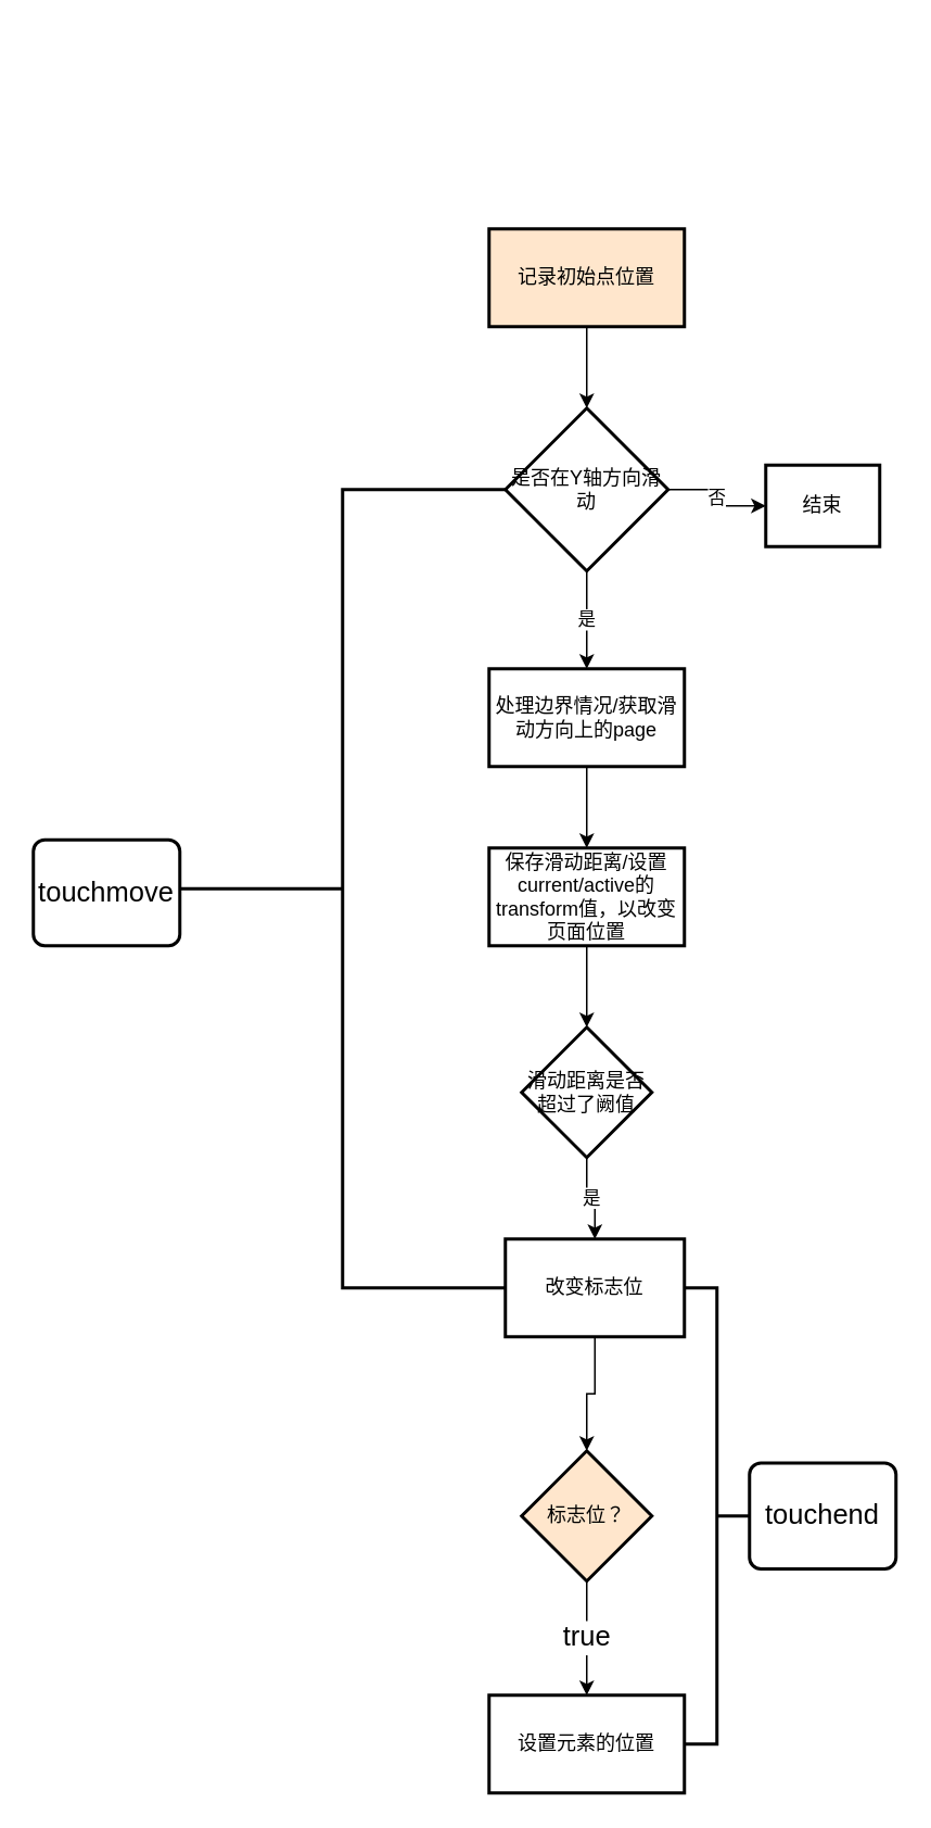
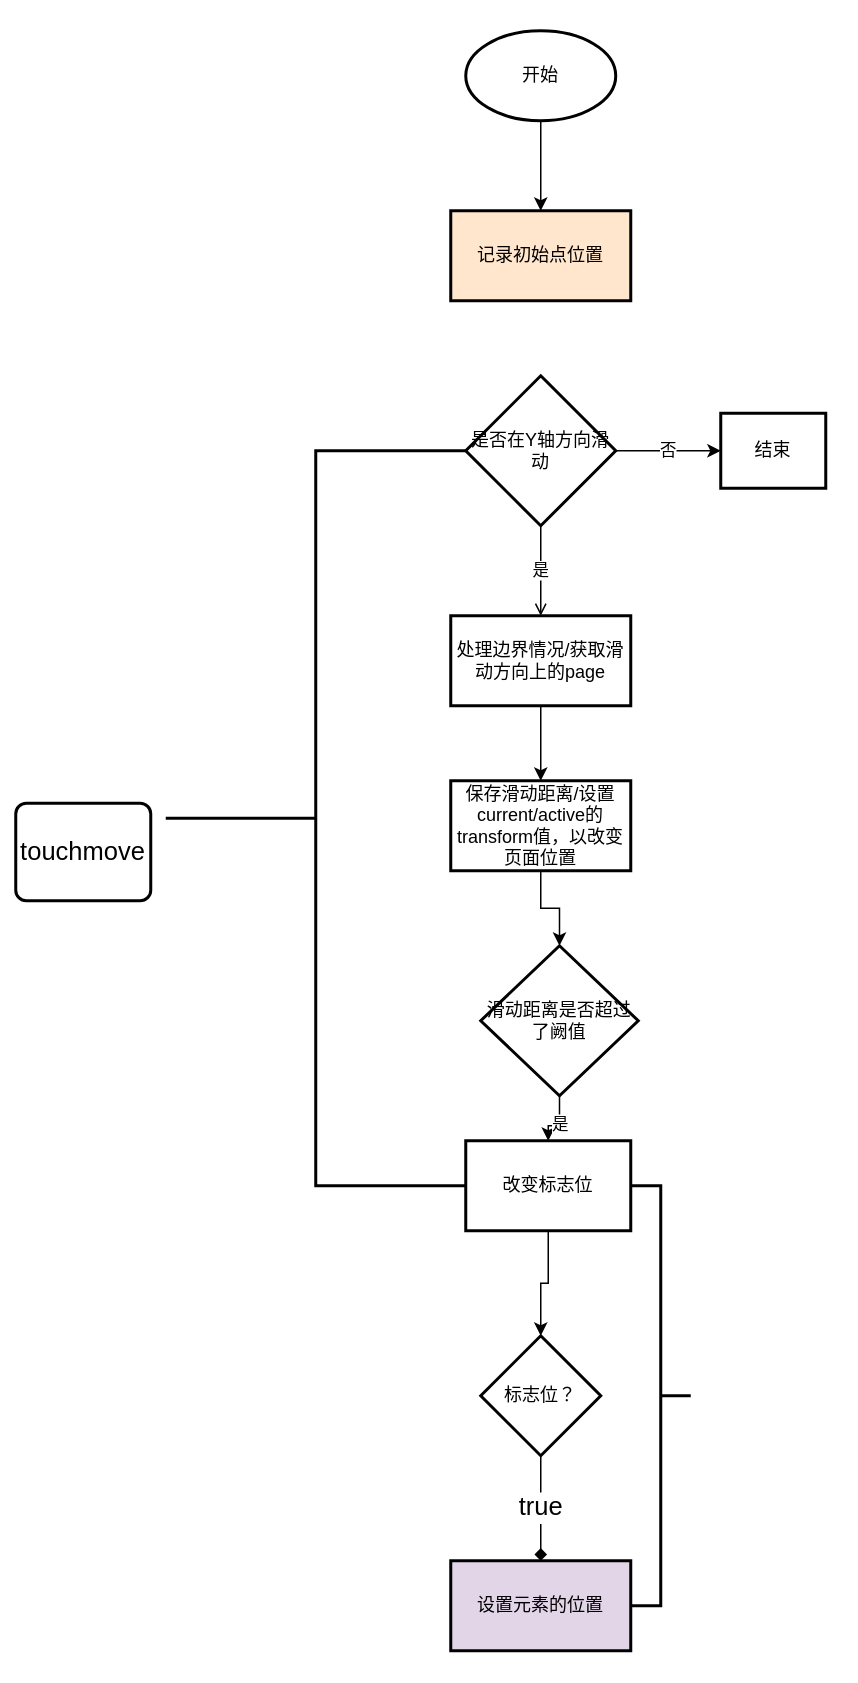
+ <mxCell id="3" value="开始" style="strokeWidth=2;html=1;shape=mxgraph.flowchart.start_1;whiteSpace=wrap;" vertex="1" parent="1"><mxGeometry x="310" y="20" width="100" height="60" as="geometry" /></mxCell>
+ <mxCell id="2" value="" style="edgeStyle=orthogonalEdgeStyle;rounded=0;orthogonalLoop=1;jettySize=auto;html=1;" edge="1" parent="1" source="3" target="5"><mxGeometry relative="1" as="geometry" /></mxCell>
- <mxCell id="4" style="edgeStyle=orthogonalEdgeStyle;rounded=0;orthogonalLoop=1;jettySize=auto;html=1;exitX=0.5;exitY=1;exitDx=0;exitDy=0;entryX=0.5;entryY=0;entryDx=0;entryDy=0;" edge="1" parent="1" source="5" target="8"><mxGeometry relative="1" as="geometry" /></mxCell>
- <mxCell id="11" value="结束" style="whiteSpace=wrap;html=1;strokeWidth=2;" vertex="1" parent="1"><mxGeometry x="470" y="285" width="70" height="50" as="geometry" /></mxCell>
+ <mxCell id="11" value="结束" style="whiteSpace=wrap;html=1;strokeWidth=2;" vertex="1" parent="1"><mxGeometry x="480" y="275" width="70" height="50" as="geometry" /></mxCell>
- <mxCell id="6" value="是" style="edgeStyle=orthogonalEdgeStyle;rounded=0;orthogonalLoop=1;jettySize=auto;html=1;" edge="1" parent="1" source="8" target="10"><mxGeometry relative="1" as="geometry" /></mxCell>
+ <mxCell id="6" value="是" style="edgeStyle=orthogonalEdgeStyle;rounded=0;orthogonalLoop=1;jettySize=auto;html=1;endArrow=open;" edge="1" parent="1" source="8" target="10"><mxGeometry relative="1" as="geometry" /></mxCell>
- <mxCell id="19" value="touchmove" style="rounded=1;whiteSpace=wrap;html=1;absoluteArcSize=1;arcSize=14;strokeWidth=2;fontSize=17;" vertex="1" parent="1"><mxGeometry x="20" y="515" width="90" height="65" as="geometry" /></mxCell>
+ <mxCell id="19" value="touchmove" style="rounded=1;whiteSpace=wrap;html=1;absoluteArcSize=1;arcSize=14;strokeWidth=2;fontSize=17;" vertex="1" parent="1"><mxGeometry x="10" y="535" width="90" height="65" as="geometry" /></mxCell>
- <mxCell id="15" value="滑动距离是否超过了阙值" style="rhombus;whiteSpace=wrap;html=1;strokeWidth=2;" vertex="1" parent="1"><mxGeometry x="320" y="630" width="80" height="80" as="geometry" /></mxCell>
+ <mxCell id="15" value="滑动距离是否超过了阙值" style="rhombus;whiteSpace=wrap;html=1;strokeWidth=2;" vertex="1" parent="1"><mxGeometry x="320" y="630" width="105" height="100" as="geometry" /></mxCell>
- <mxCell id="21" value="标志位？" style="rhombus;whiteSpace=wrap;html=1;strokeWidth=2;fillColor=#ffe6cc;" vertex="1" parent="1"><mxGeometry x="320" y="890" width="80" height="80" as="geometry" /></mxCell>
+ <mxCell id="21" value="标志位？" style="rhombus;whiteSpace=wrap;html=1;strokeWidth=2;" vertex="1" parent="1"><mxGeometry x="320" y="890" width="80" height="80" as="geometry" /></mxCell>
- <mxCell id="24" value="touchend" style="rounded=1;whiteSpace=wrap;html=1;absoluteArcSize=1;arcSize=14;strokeWidth=2;fontSize=17;" vertex="1" parent="1"><mxGeometry x="460" y="897.5" width="90" height="65" as="geometry" /></mxCell>
- <mxCell id="20" value="true" style="edgeStyle=orthogonalEdgeStyle;rounded=0;orthogonalLoop=1;jettySize=auto;html=1;fontSize=17;" edge="1" parent="1" source="21" target="22"><mxGeometry relative="1" as="geometry" /></mxCell>
+ <mxCell id="20" value="true" style="edgeStyle=orthogonalEdgeStyle;rounded=0;orthogonalLoop=1;jettySize=auto;html=1;fontSize=17;endArrow=diamond;" edge="1" parent="1" source="21" target="22"><mxGeometry relative="1" as="geometry" /></mxCell>
- <mxCell id="22" value="设置元素的位置" style="whiteSpace=wrap;html=1;strokeWidth=2;" vertex="1" parent="1"><mxGeometry x="300" y="1040" width="120" height="60" as="geometry" /></mxCell>
+ <mxCell id="22" value="设置元素的位置" style="whiteSpace=wrap;html=1;strokeWidth=2;fillColor=#e1d5e7;" vertex="1" parent="1"><mxGeometry x="300" y="1040" width="120" height="60" as="geometry" /></mxCell>
